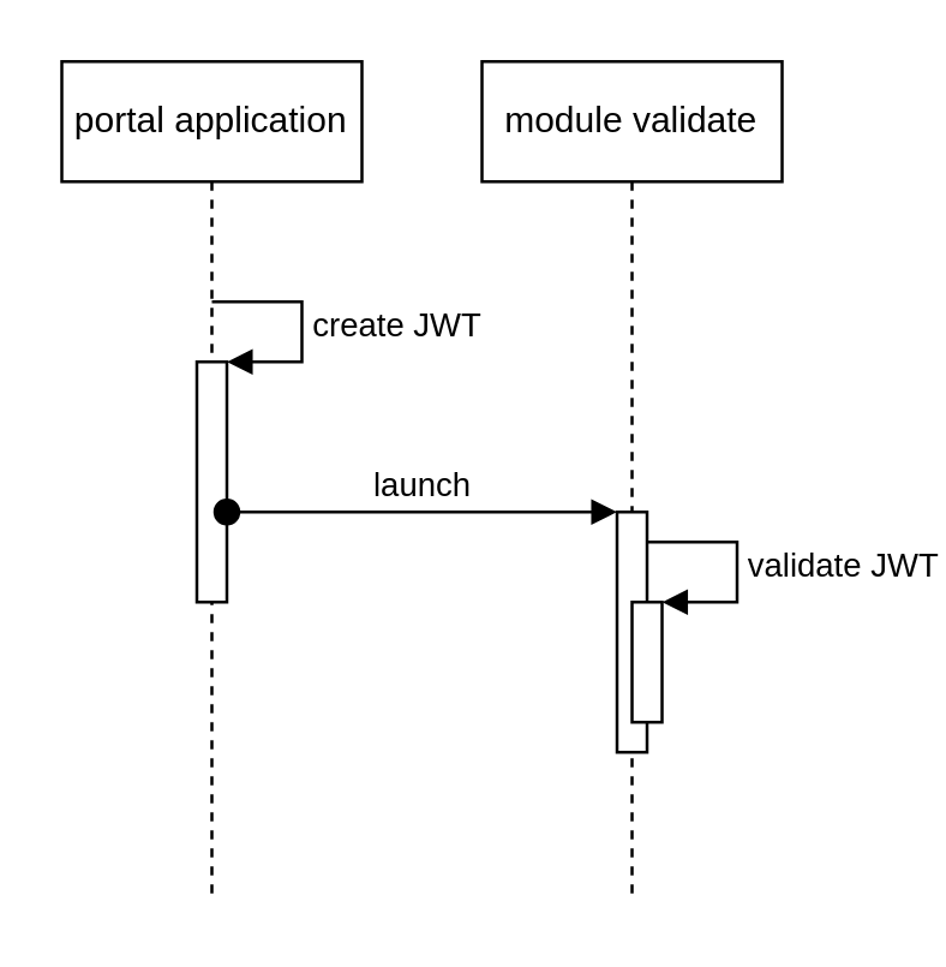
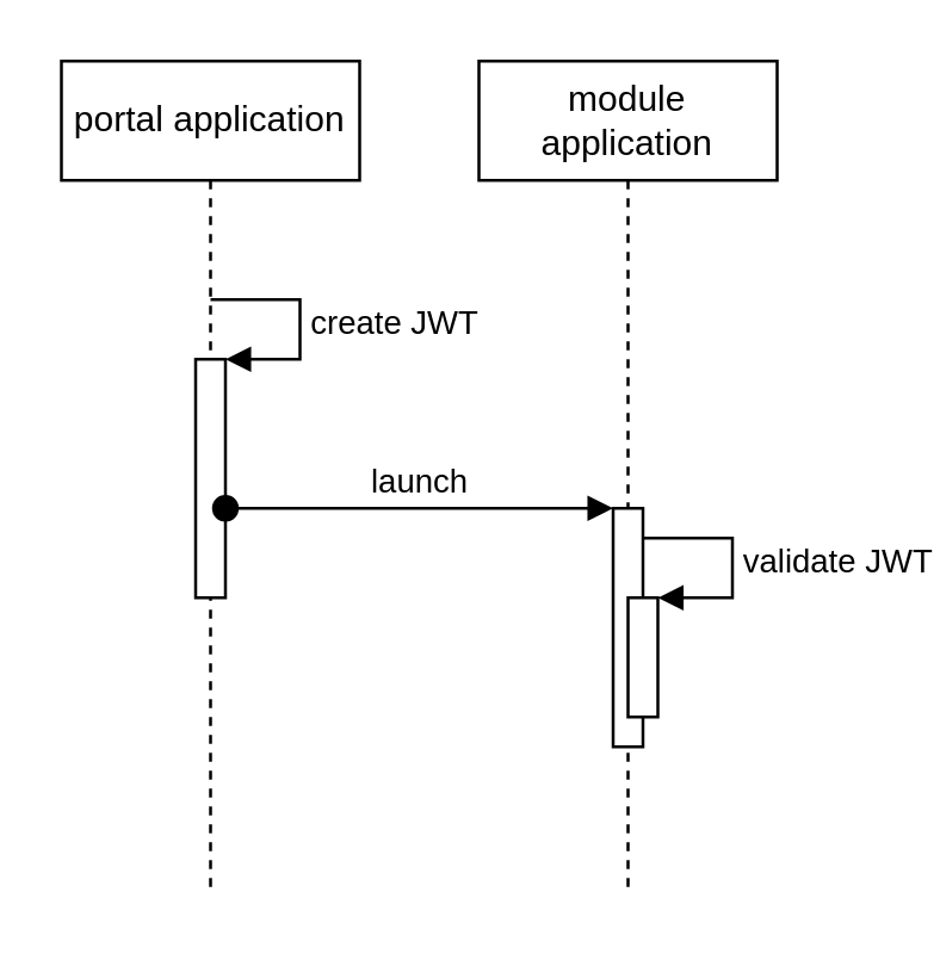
- <mxCell id="2" value="module validate" style="shape=umlLifeline;perimeter=lifelinePerimeter;whiteSpace=wrap;html=1;container=1;collapsible=0;recursiveResize=0;outlineConnect=0;" vertex="1" parent="1"><mxGeometry x="160" y="20" width="100" height="280" as="geometry" /></mxCell>
+ <mxCell id="2" value="module application" style="shape=umlLifeline;perimeter=lifelinePerimeter;whiteSpace=wrap;html=1;container=1;collapsible=0;recursiveResize=0;outlineConnect=0;" vertex="1" parent="1"><mxGeometry x="160" y="20" width="100" height="280" as="geometry" /></mxCell>
